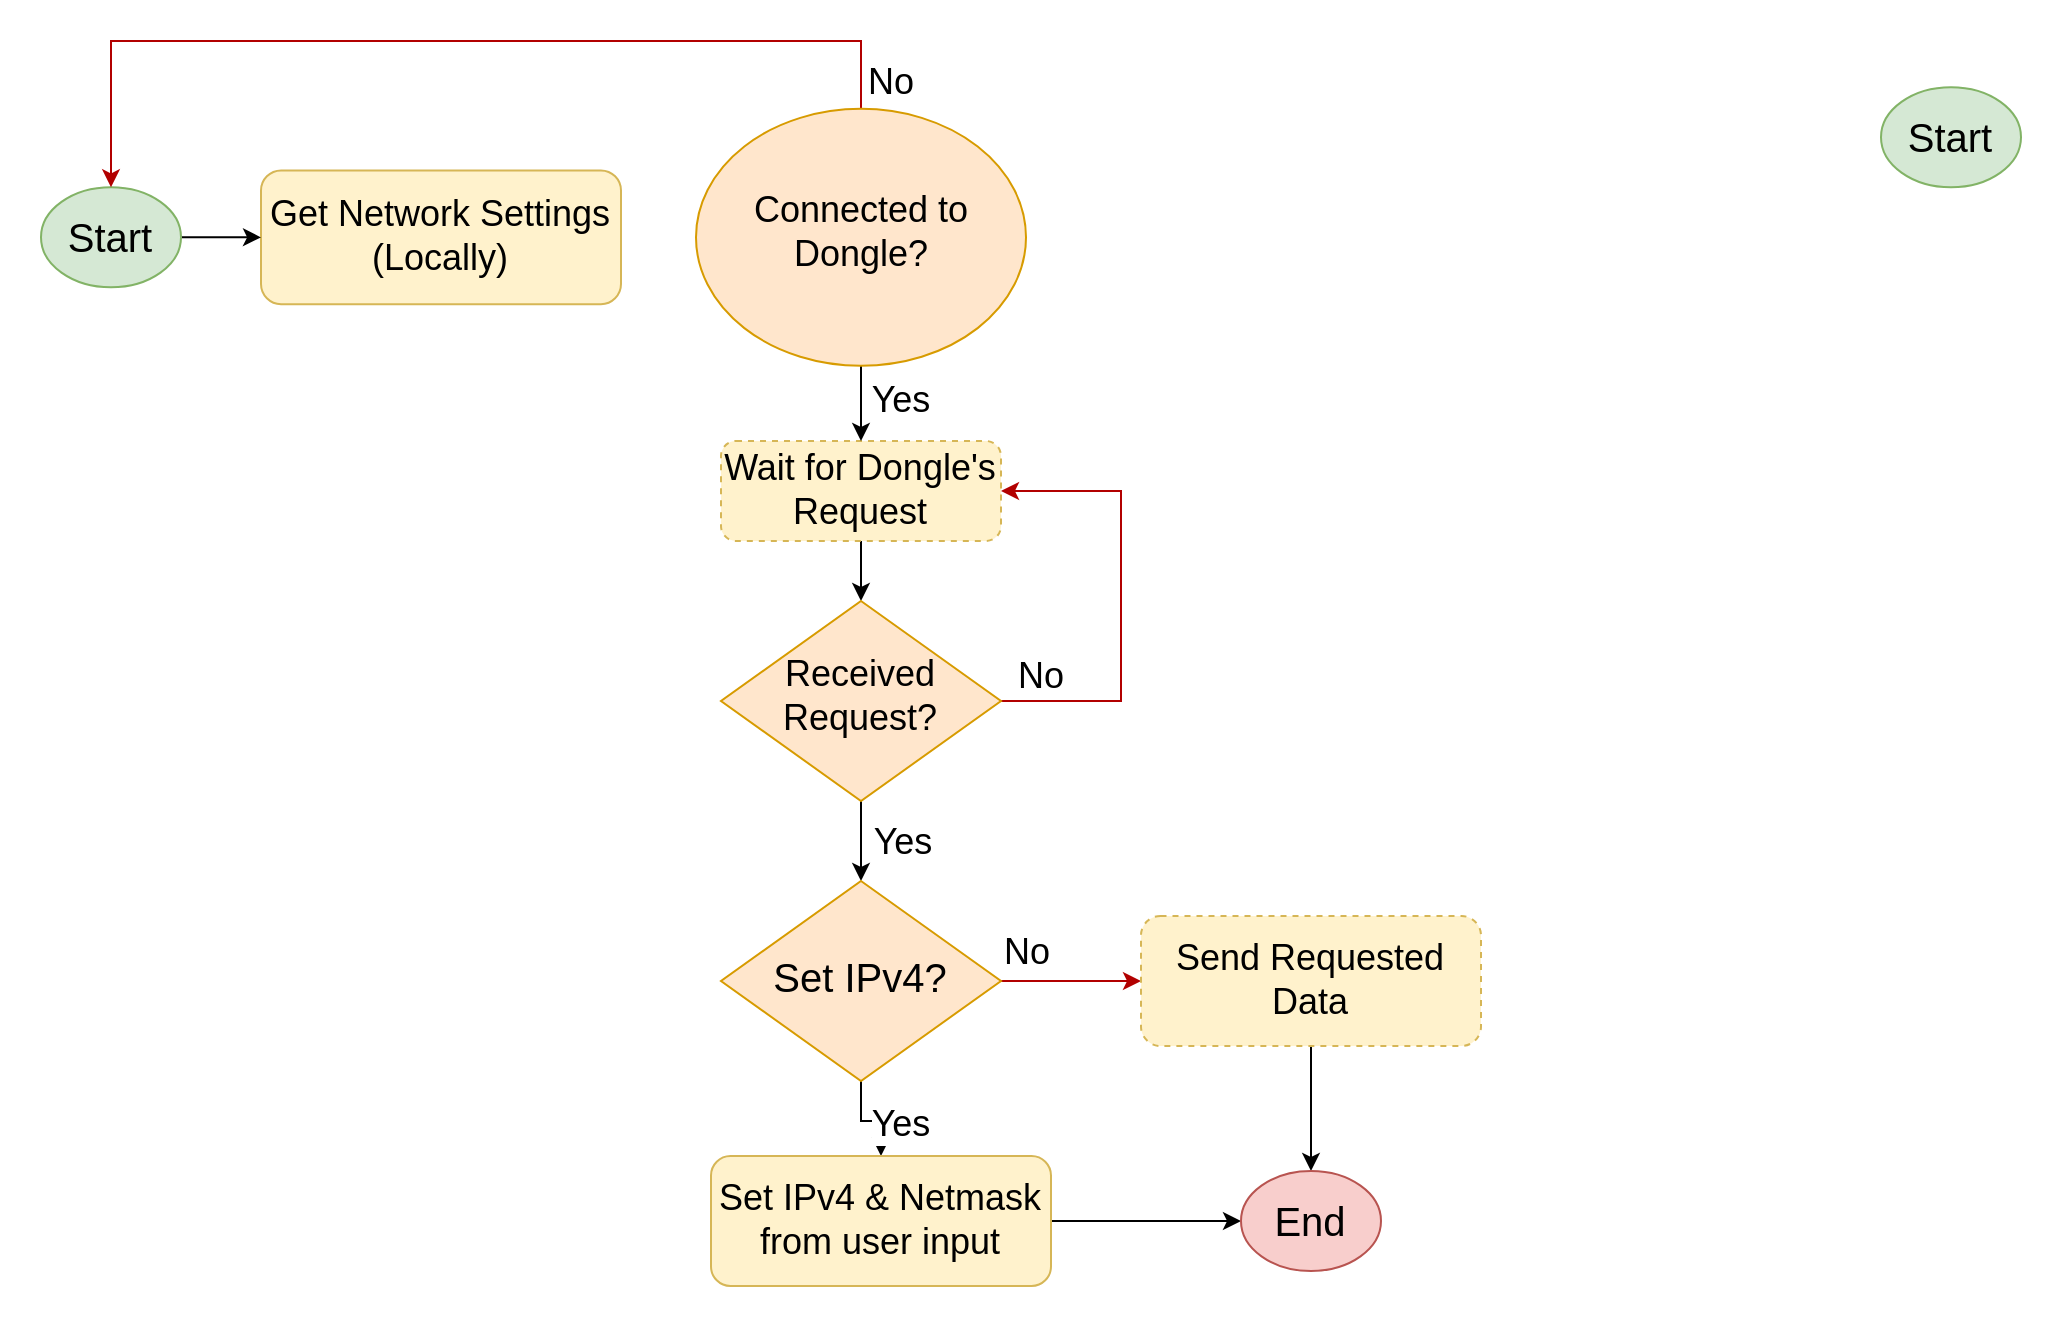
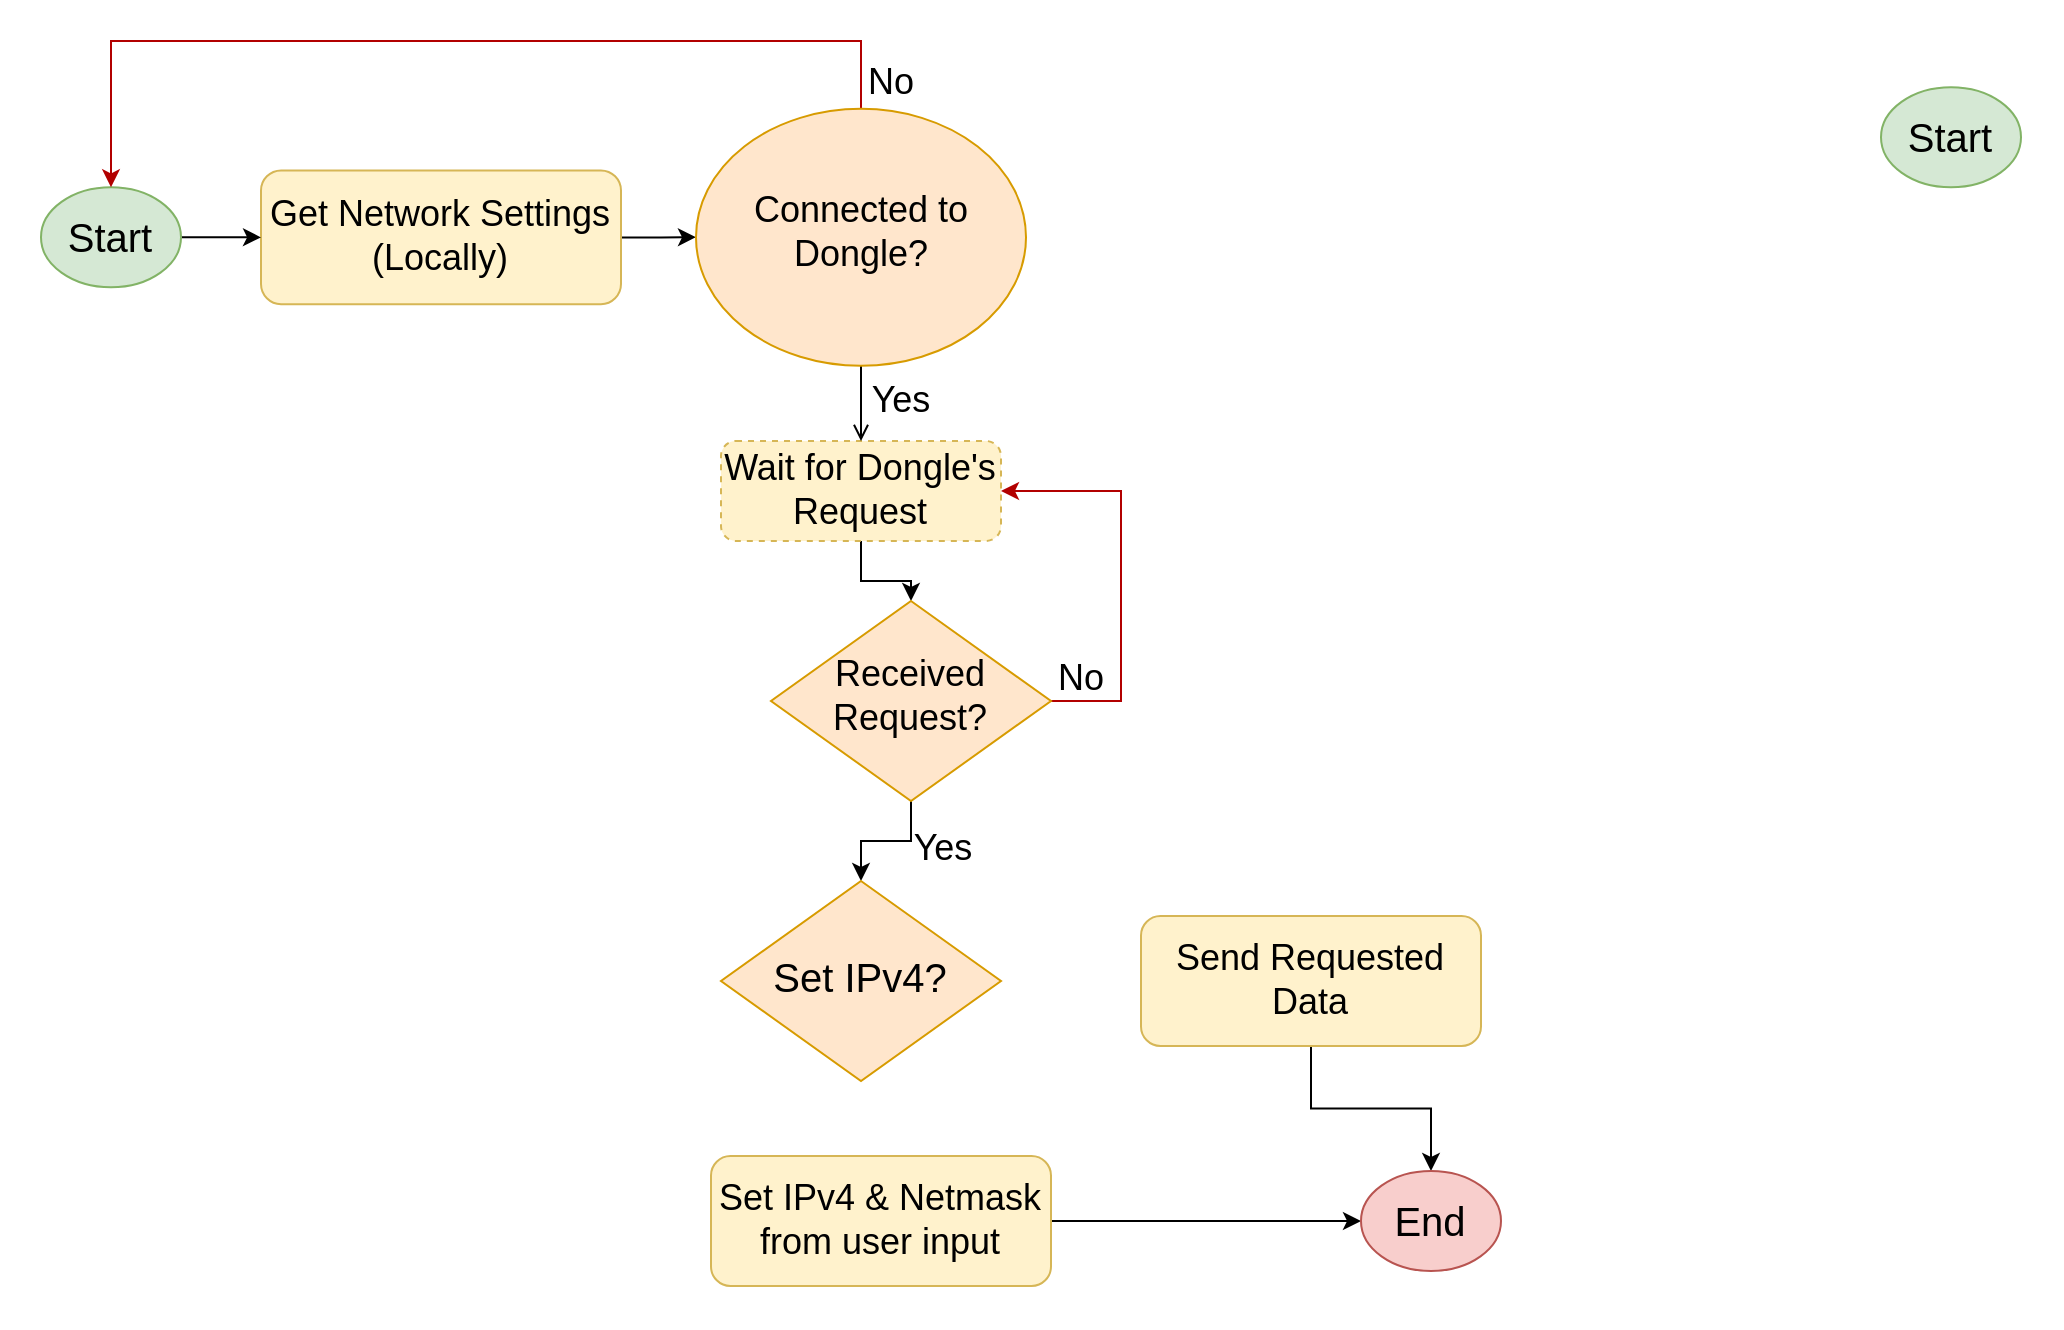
+ <mxCell id="2" value="" style="edgeStyle=orthogonalEdgeStyle;rounded=0;orthogonalLoop=1;jettySize=auto;html=1;" edge="1" parent="1" source="3" target="25"><mxGeometry relative="1" as="geometry" /></mxCell>
- <mxCell id="22" value="" style="edgeStyle=orthogonalEdgeStyle;rounded=0;orthogonalLoop=1;jettySize=auto;html=1;" edge="1" parent="1" source="25" target="5"><mxGeometry relative="1" as="geometry" /></mxCell>
+ <mxCell id="22" value="" style="edgeStyle=orthogonalEdgeStyle;rounded=0;orthogonalLoop=1;jettySize=auto;html=1;endArrow=open;" edge="1" parent="1" source="25" target="5"><mxGeometry relative="1" as="geometry" /></mxCell>
- <mxCell id="12" value="Received Request?" style="rhombus;whiteSpace=wrap;html=1;shadow=0;fontFamily=Helvetica;fontSize=18;align=center;strokeWidth=1;spacing=6;spacingTop=-4;fillColor=#ffe6cc;strokeColor=#d79b00;" vertex="1" parent="1"><mxGeometry x="360" y="300" width="140" height="100" as="geometry" /></mxCell>
+ <mxCell id="12" value="Received Request?" style="rhombus;whiteSpace=wrap;html=1;shadow=0;fontFamily=Helvetica;fontSize=18;align=center;strokeWidth=1;spacing=6;spacingTop=-4;fillColor=#ffe6cc;strokeColor=#d79b00;" vertex="1" parent="1"><mxGeometry x="385" y="300" width="140" height="100" as="geometry" /></mxCell>
- <mxCell id="13" value="" style="edgeStyle=orthogonalEdgeStyle;rounded=0;orthogonalLoop=1;jettySize=auto;html=1;fontSize=18;fillColor=#e51400;strokeColor=#B20000;" edge="1" parent="1" source="17" target="19"><mxGeometry relative="1" as="geometry" /></mxCell>
- <mxCell id="14" value="No" style="edgeLabel;html=1;align=center;verticalAlign=middle;resizable=0;points=[];fontSize=18;" vertex="1" connectable="0" parent="13"><mxGeometry x="-0.313" relative="1" as="geometry"><mxPoint x="-11.03" y="-15" as="offset" /></mxGeometry></mxCell>
- <mxCell id="19" value="Send Requested Data" style="rounded=1;whiteSpace=wrap;html=1;fontSize=18;glass=0;strokeWidth=1;shadow=0;fillColor=#fff2cc;strokeColor=#d6b656;dashed=1;" vertex="1" parent="1"><mxGeometry x="570" y="457.5" width="170" height="65" as="geometry" /></mxCell>
+ <mxCell id="19" value="Send Requested Data" style="rounded=1;whiteSpace=wrap;html=1;fontSize=18;glass=0;strokeWidth=1;shadow=0;fillColor=#fff2cc;strokeColor=#d6b656;" vertex="1" parent="1"><mxGeometry x="570" y="457.5" width="170" height="65" as="geometry" /></mxCell>
- <mxCell id="15" value="" style="edgeStyle=orthogonalEdgeStyle;rounded=0;orthogonalLoop=1;jettySize=auto;html=1;fontSize=18;" edge="1" parent="1" source="17" target="21"><mxGeometry relative="1" as="geometry" /></mxCell>
- <mxCell id="16" value="Yes" style="edgeLabel;html=1;align=center;verticalAlign=middle;resizable=0;points=[];fontSize=18;" vertex="1" connectable="0" parent="15"><mxGeometry x="-0.183" relative="1" as="geometry"><mxPoint x="19.97" y="2.78" as="offset" /></mxGeometry></mxCell>
- <mxCell id="27" value="End" style="ellipse;whiteSpace=wrap;html=1;fillColor=#f8cecc;strokeColor=#b85450;fontSize=20;" vertex="1" parent="1"><mxGeometry x="620" y="585" width="70" height="50" as="geometry" /></mxCell>
+ <mxCell id="27" value="End" style="ellipse;whiteSpace=wrap;html=1;fillColor=#f8cecc;strokeColor=#b85450;fontSize=20;" vertex="1" parent="1"><mxGeometry x="680" y="585" width="70" height="50" as="geometry" /></mxCell>
